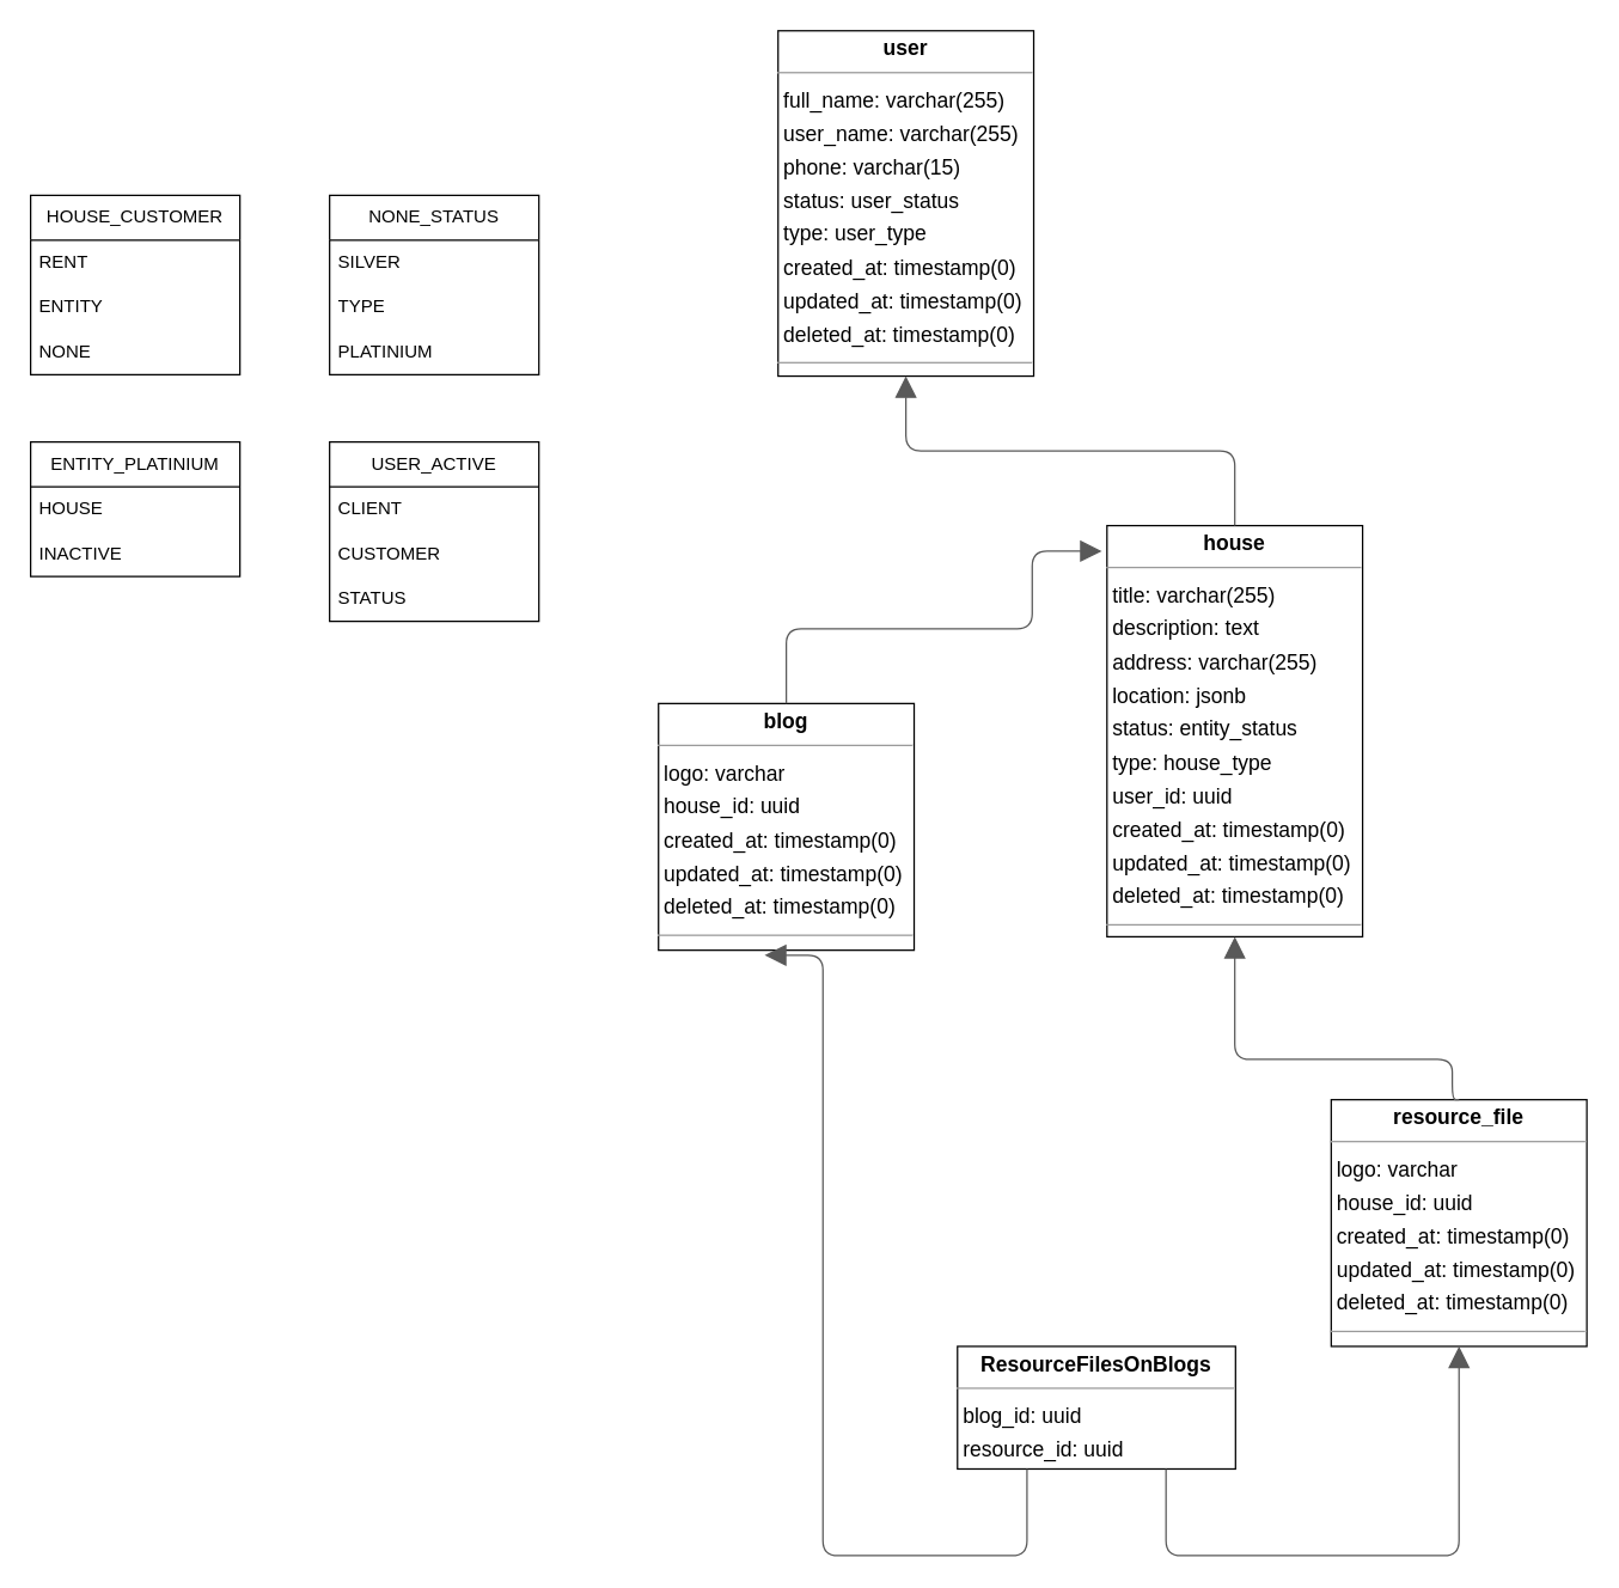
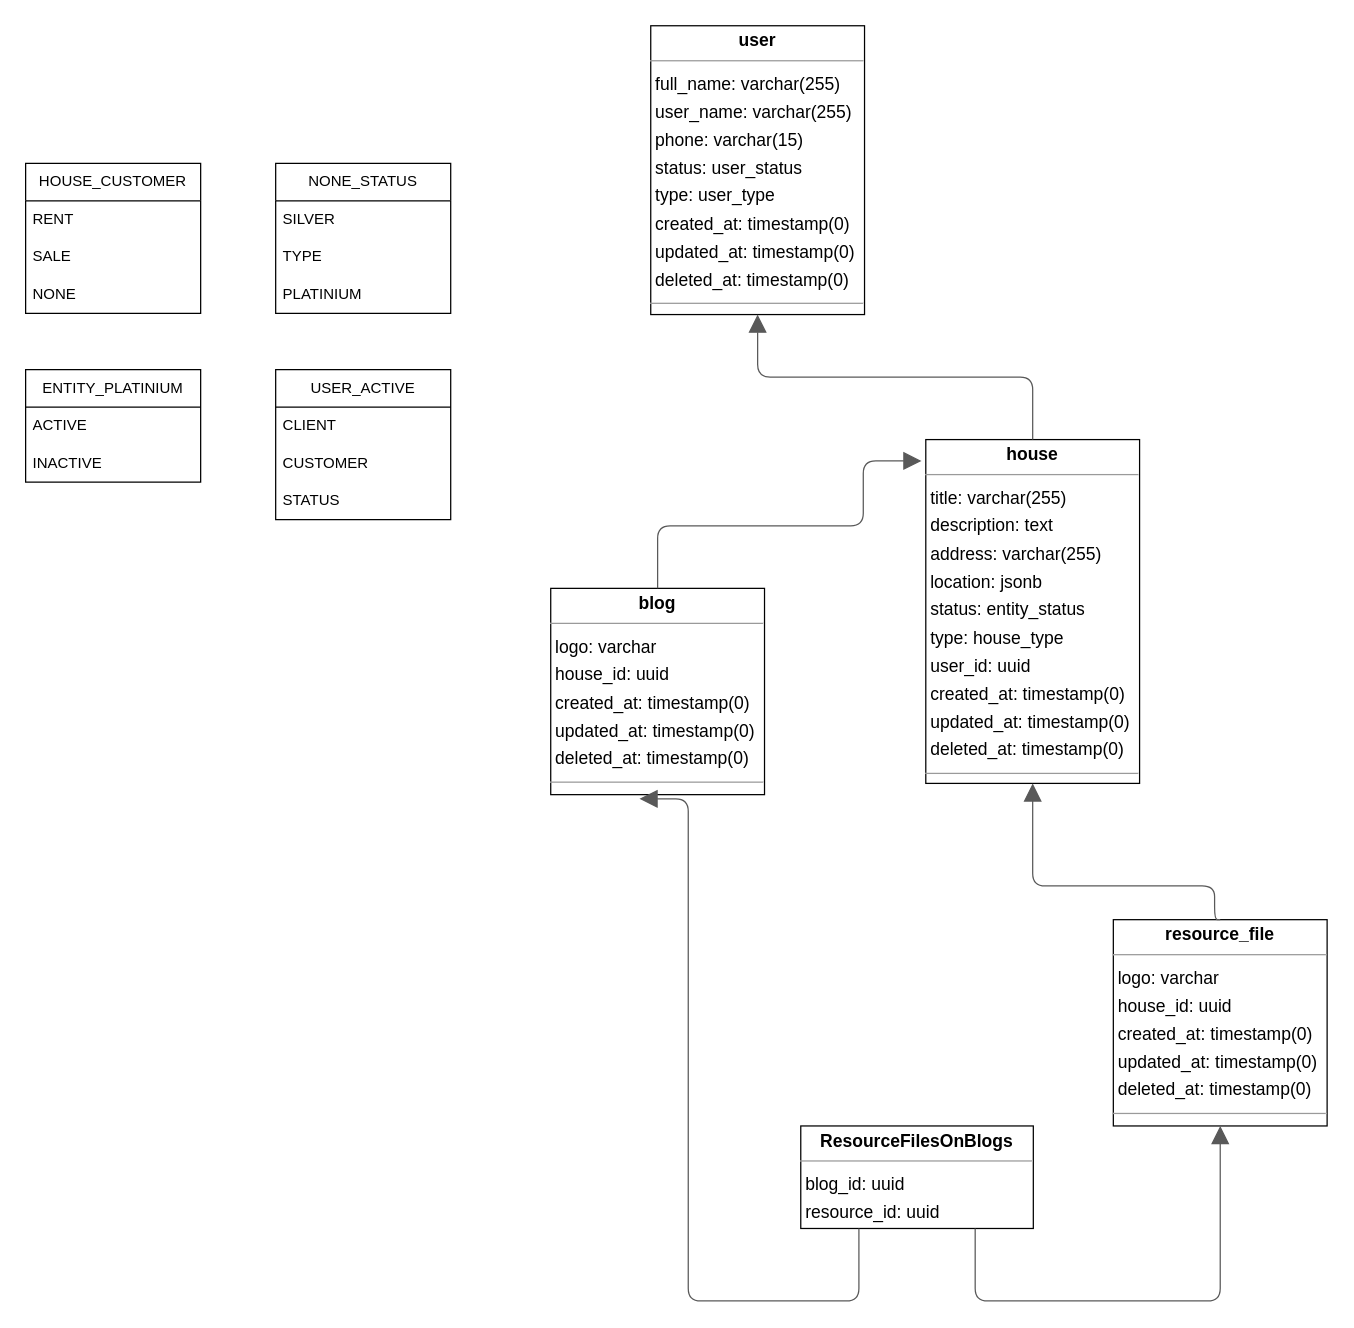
- <mxCell id="22" value="ENTITY" style="text;strokeColor=none;fillColor=none;align=left;verticalAlign=middle;spacingLeft=4;spacingRight=4;overflow=hidden;points=[[0,0.5],[1,0.5]];portConstraint=eastwest;rotatable=0;whiteSpace=wrap;html=1;" vertex="1" parent="20"><mxGeometry y="60" width="140" height="30" as="geometry" /></mxCell>
+ <mxCell id="22" value="SALE" style="text;strokeColor=none;fillColor=none;align=left;verticalAlign=middle;spacingLeft=4;spacingRight=4;overflow=hidden;points=[[0,0.5],[1,0.5]];portConstraint=eastwest;rotatable=0;whiteSpace=wrap;html=1;" vertex="1" parent="20"><mxGeometry y="60" width="140" height="30" as="geometry" /></mxCell>
- <mxCell id="25" value="HOUSE" style="text;strokeColor=none;fillColor=none;align=left;verticalAlign=middle;spacingLeft=4;spacingRight=4;overflow=hidden;points=[[0,0.5],[1,0.5]];portConstraint=eastwest;rotatable=0;whiteSpace=wrap;html=1;" vertex="1" parent="24"><mxGeometry y="30" width="140" height="30" as="geometry" /></mxCell>
+ <mxCell id="25" value="ACTIVE" style="text;strokeColor=none;fillColor=none;align=left;verticalAlign=middle;spacingLeft=4;spacingRight=4;overflow=hidden;points=[[0,0.5],[1,0.5]];portConstraint=eastwest;rotatable=0;whiteSpace=wrap;html=1;" vertex="1" parent="24"><mxGeometry y="30" width="140" height="30" as="geometry" /></mxCell>
